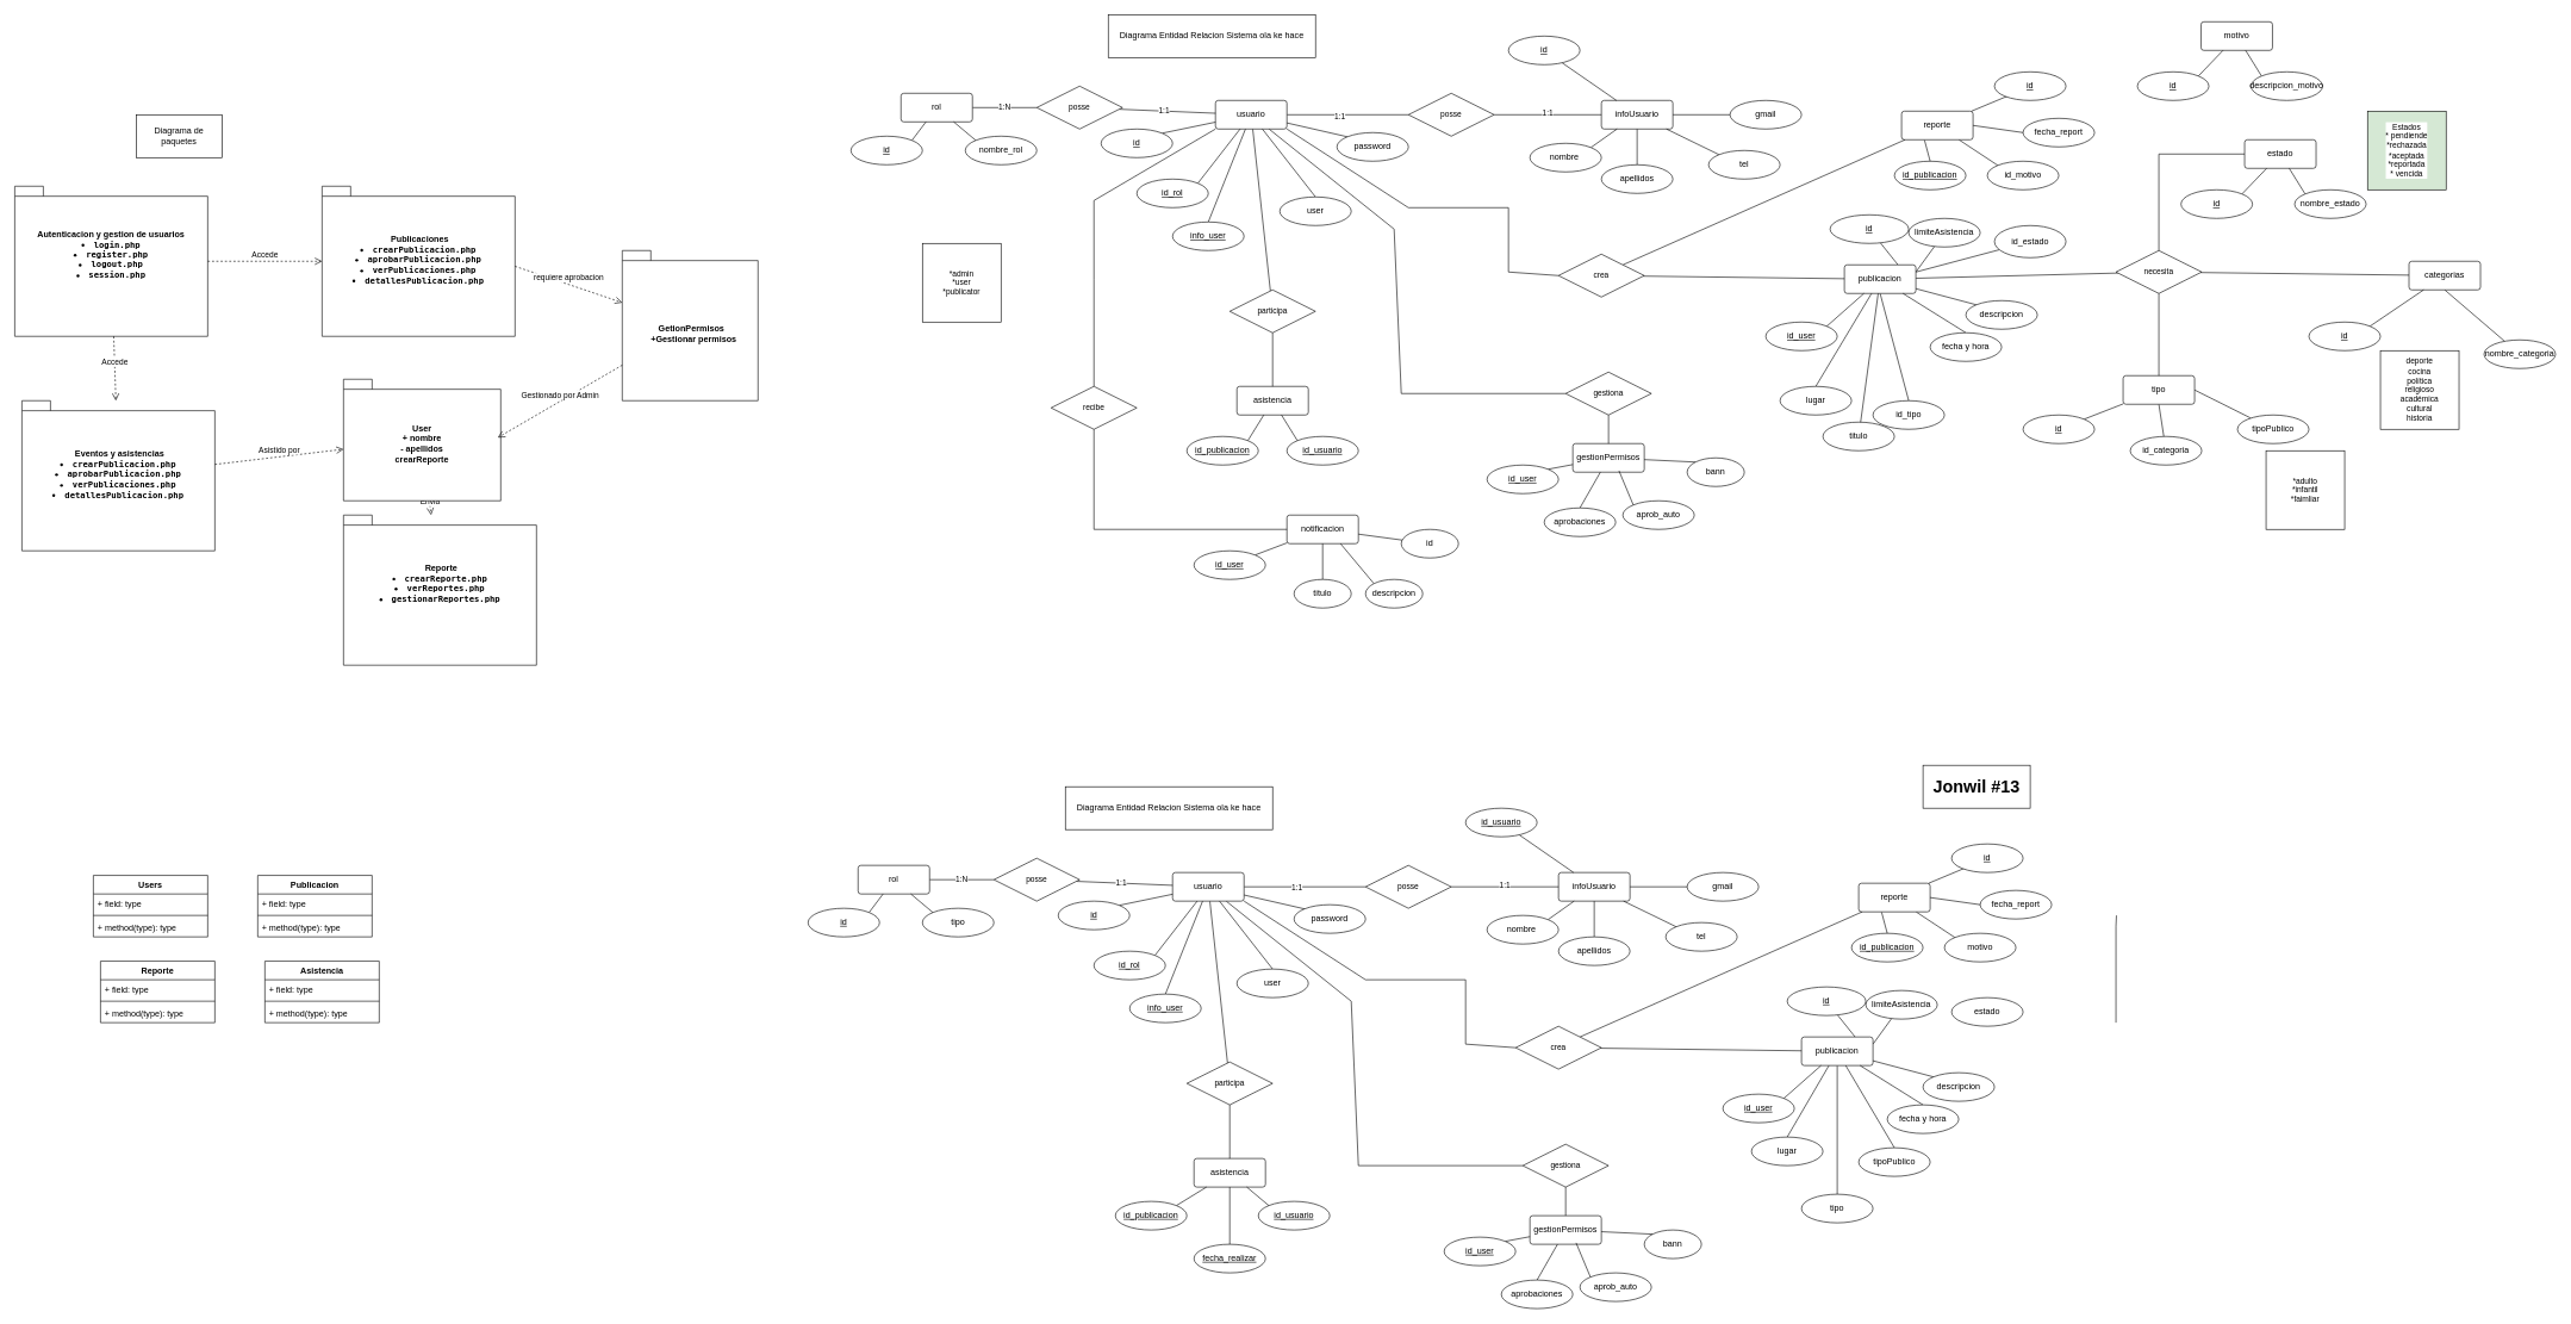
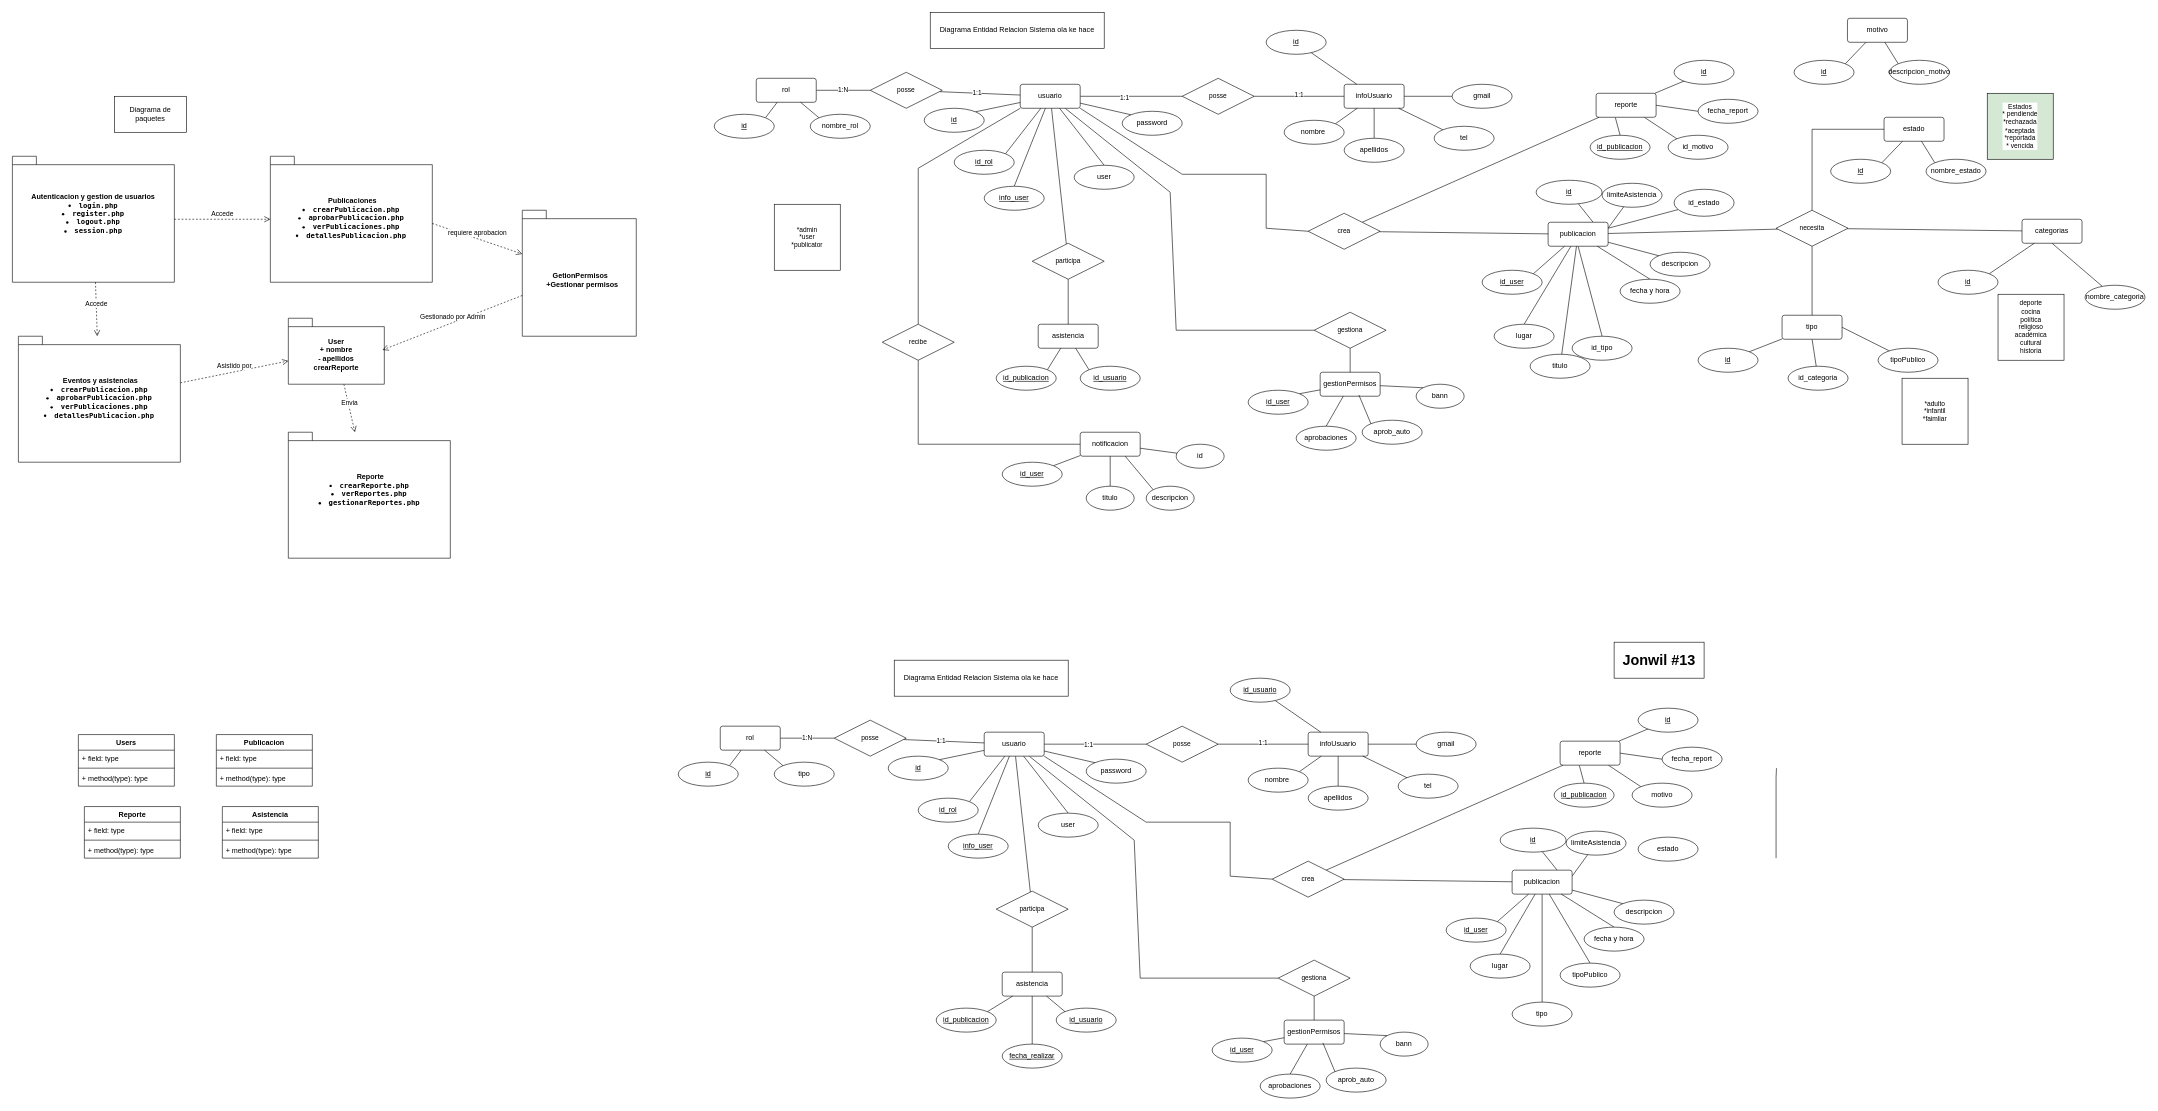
- <mxCell id="10" value="&lt;div&gt;&lt;span style=&quot;background-color: initial;&quot;&gt;User&lt;/span&gt;&lt;br&gt;&lt;/div&gt;&lt;div&gt;+ nombre&lt;/div&gt;&lt;div&gt;- apellidos&lt;/div&gt;&lt;div&gt;crearReporte&lt;/div&gt;" style="shape=folder;fontStyle=1;spacingTop=10;tabWidth=40;tabHeight=14;tabPosition=left;html=1;whiteSpace=wrap;" parent="1" vertex="1"><mxGeometry x="480" y="530" width="220" height="170" as="geometry" /></mxCell>
+ <mxCell id="10" value="&lt;div&gt;&lt;span style=&quot;background-color: initial;&quot;&gt;User&lt;/span&gt;&lt;br&gt;&lt;/div&gt;&lt;div&gt;+ nombre&lt;/div&gt;&lt;div&gt;- apellidos&lt;/div&gt;&lt;div&gt;crearReporte&lt;/div&gt;" style="shape=folder;fontStyle=1;spacingTop=10;tabWidth=40;tabHeight=14;tabPosition=left;html=1;whiteSpace=wrap;" parent="1" vertex="1"><mxGeometry x="480" y="530" width="160" height="110" as="geometry" /></mxCell>
